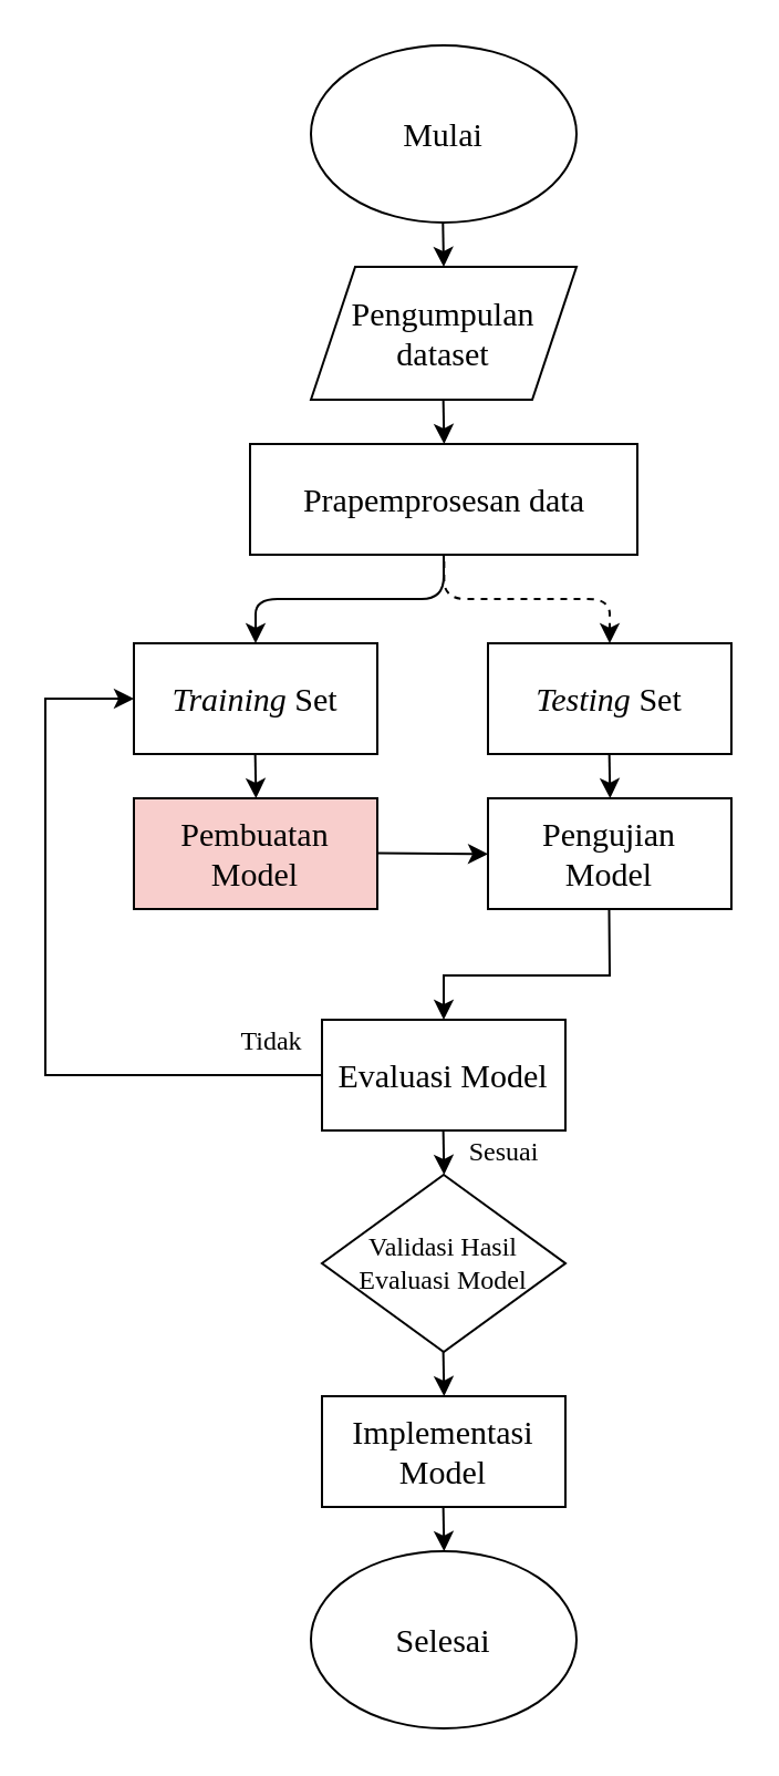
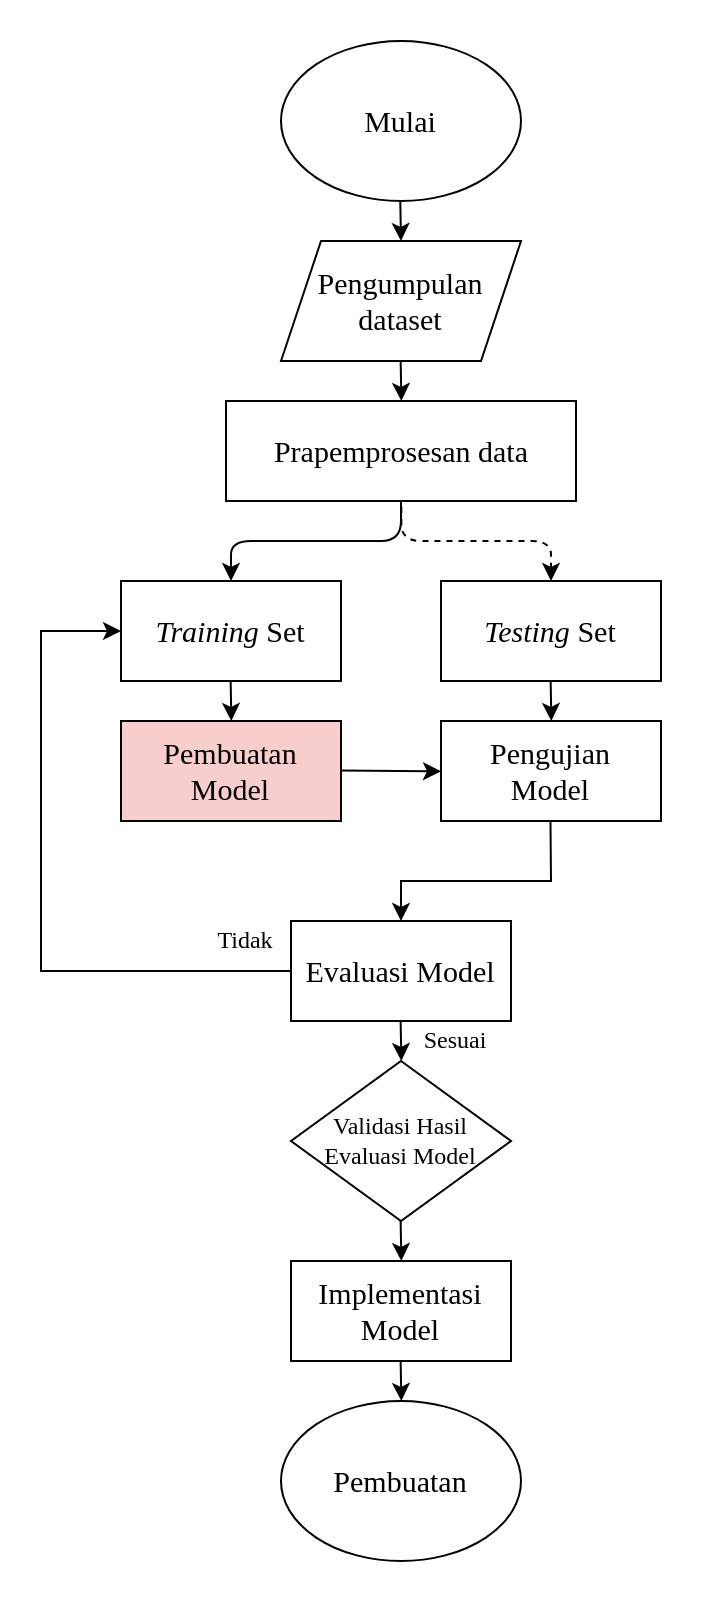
- <mxCell id="16" value="&lt;span style=&quot;font-family: &amp;quot;Times New Roman&amp;quot;; font-size: 15px;&quot;&gt;Selesai&lt;/span&gt;" style="ellipse;whiteSpace=wrap;html=1;" vertex="1" parent="1"><mxGeometry x="140" y="700" width="120" height="80" as="geometry" /></mxCell>
+ <mxCell id="16" value="&lt;span style=&quot;font-family: &amp;quot;Times New Roman&amp;quot;; font-size: 15px;&quot;&gt;Pembuatan&lt;/span&gt;" style="ellipse;whiteSpace=wrap;html=1;" vertex="1" parent="1"><mxGeometry x="140" y="700" width="120" height="80" as="geometry" /></mxCell>
